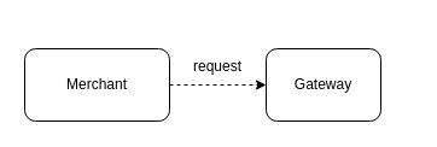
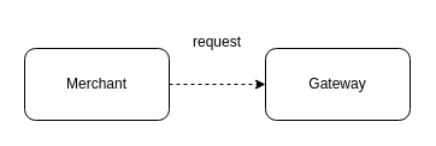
- <mxCell id="5" value="request" style="text;html=1;strokeColor=none;fillColor=none;align=center;verticalAlign=middle;whiteSpace=wrap;rounded=0;" vertex="1" parent="1"><mxGeometry x="150" y="40" width="60" height="30" as="geometry" /></mxCell>
+ <mxCell id="5" value="request" style="text;html=1;strokeColor=none;fillColor=none;align=center;verticalAlign=middle;whiteSpace=wrap;rounded=0;" vertex="1" parent="1"><mxGeometry x="150" y="20" width="60" height="30" as="geometry" /></mxCell>
- <mxCell id="4" value="Gateway" style="rounded=1;whiteSpace=wrap;html=1;" vertex="1" parent="1"><mxGeometry x="220" y="40" width="95" height="60" as="geometry" /></mxCell>
+ <mxCell id="4" value="Gateway" style="rounded=1;whiteSpace=wrap;html=1;" vertex="1" parent="1"><mxGeometry x="220" y="40" width="120" height="60" as="geometry" /></mxCell>
